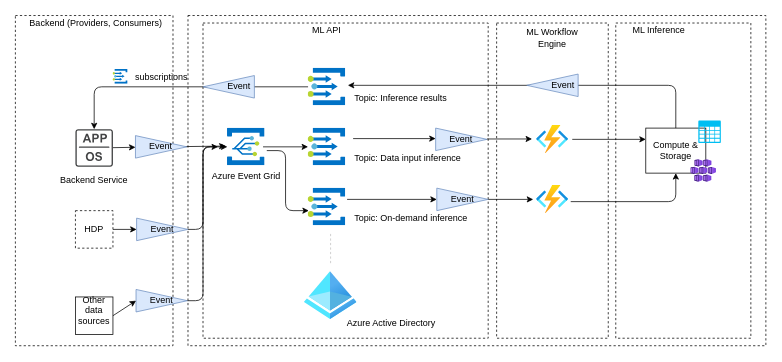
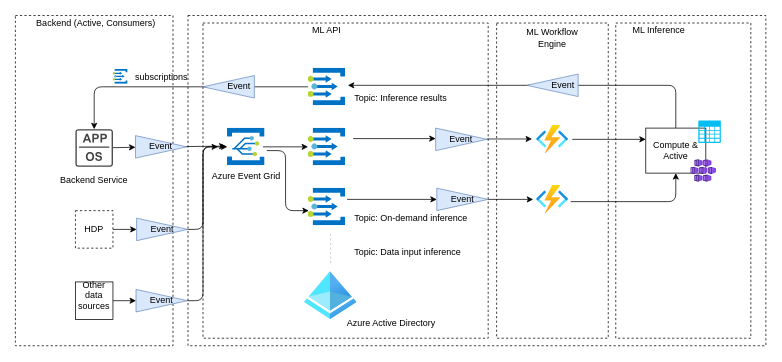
- <mxCell id="37" value="Backend (Providers, Consumers)" style="text;strokeColor=none;fillColor=none;align=center;verticalAlign=middle;whiteSpace=wrap;rounded=0;dashed=1;" parent="1" vertex="1"><mxGeometry x="25" y="20" width="205" height="20" as="geometry" /></mxCell>
+ <mxCell id="37" value="Backend (Active, Consumers)" style="text;strokeColor=none;fillColor=none;align=center;verticalAlign=middle;whiteSpace=wrap;rounded=0;dashed=1;" parent="1" vertex="1"><mxGeometry x="25" y="20" width="205" height="20" as="geometry" /></mxCell>
- <mxCell id="27" value="Compute &amp; Storage" style="rounded=0;whiteSpace=wrap;" parent="1" vertex="1"><mxGeometry x="860" y="170" width="80" height="60" as="geometry" /></mxCell>
+ <mxCell id="27" value="Compute &amp; Active" style="rounded=0;whiteSpace=wrap;" parent="1" vertex="1"><mxGeometry x="860" y="170" width="80" height="60" as="geometry" /></mxCell>
- <mxCell id="9" value="Topic: Data input inference" style="text;strokeColor=none;fillColor=none;align=left;verticalAlign=middle;whiteSpace=wrap;rounded=0;" parent="1" vertex="1"><mxGeometry x="470" y="200" width="160" height="20" as="geometry" /></mxCell>
+ <mxCell id="9" value="Topic: Data input inference" style="text;strokeColor=none;fillColor=none;align=left;verticalAlign=middle;whiteSpace=wrap;rounded=0;" parent="1" vertex="1"><mxGeometry x="470" y="325" width="160" height="20" as="geometry" /></mxCell>
- <mxCell id="56" value="Other&#10;data&#10;sources&#10;" style="rounded=0;whiteSpace=wrap;" parent="1" vertex="1"><mxGeometry x="100" y="395" width="50" height="50" as="geometry" /></mxCell>
+ <mxCell id="56" value="Other&#10;data&#10;sources&#10;" style="rounded=0;whiteSpace=wrap;" parent="1" vertex="1"><mxGeometry x="100" y="375" width="50" height="50" as="geometry" /></mxCell>
